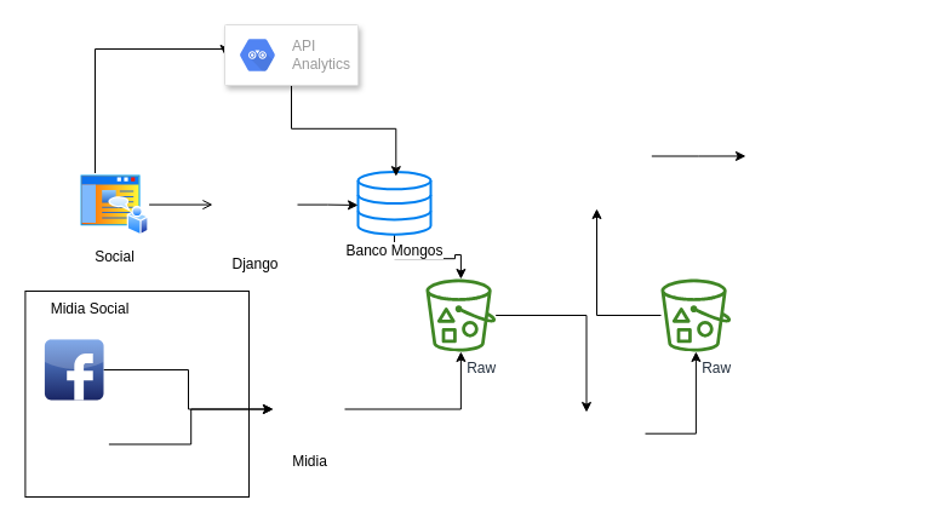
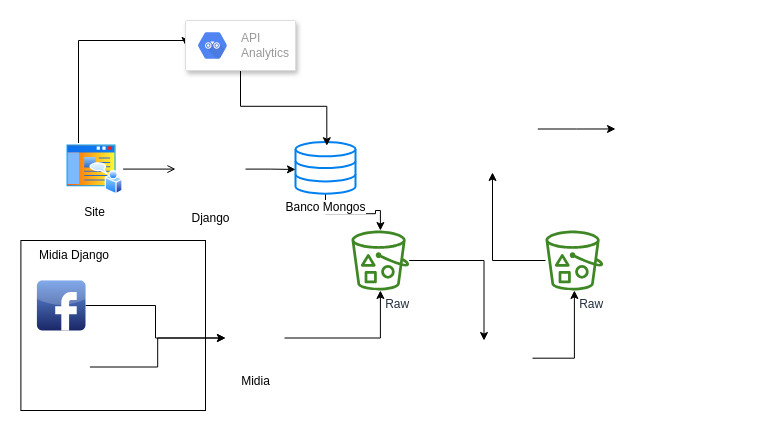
- <mxCell id="9" value="Social" style="aspect=fixed;perimeter=ellipsePerimeter;html=1;align=center;shadow=0;dashed=0;spacingTop=3;image;image=img/lib/active_directory/home_page.svg;" vertex="1" parent="1"><mxGeometry x="65" y="142.66" width="57.6" height="51.84" as="geometry" /></mxCell>
+ <mxCell id="9" value="Site" style="aspect=fixed;perimeter=ellipsePerimeter;html=1;align=center;shadow=0;dashed=0;spacingTop=3;image;image=img/lib/active_directory/home_page.svg;" vertex="1" parent="1"><mxGeometry x="65" y="142.66" width="57.6" height="51.84" as="geometry" /></mxCell>
- <mxCell id="14" value="Midia Social" style="text;html=1;strokeColor=none;fillColor=none;align=center;verticalAlign=middle;whiteSpace=wrap;rounded=0;" vertex="1" parent="1"><mxGeometry x="33" y="240" width="82" height="30" as="geometry" /></mxCell>
+ <mxCell id="14" value="Midia Django" style="text;html=1;strokeColor=none;fillColor=none;align=center;verticalAlign=middle;whiteSpace=wrap;rounded=0;" vertex="1" parent="1"><mxGeometry x="33" y="240" width="82" height="30" as="geometry" /></mxCell>
